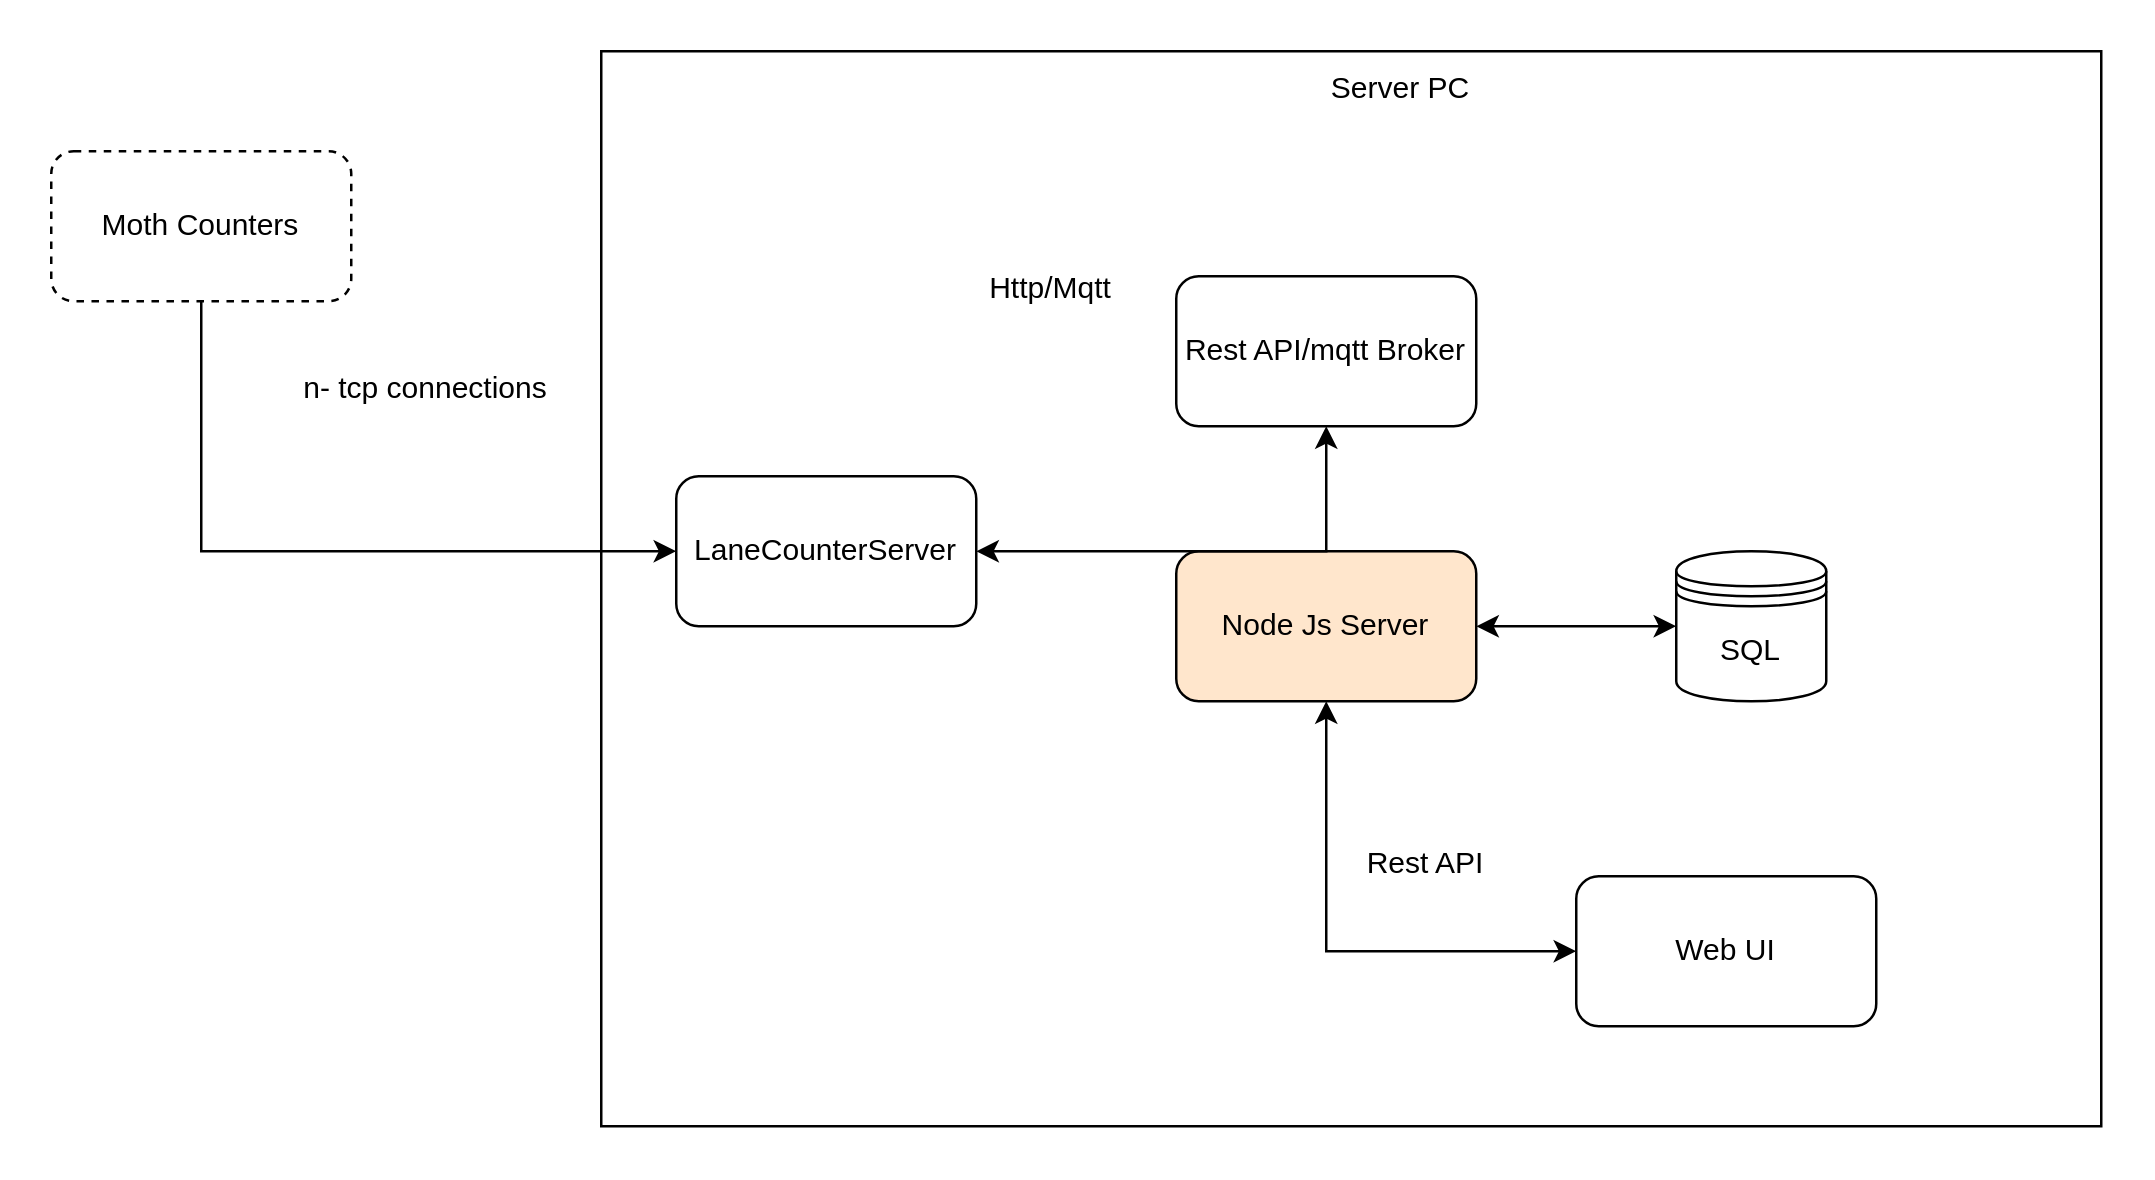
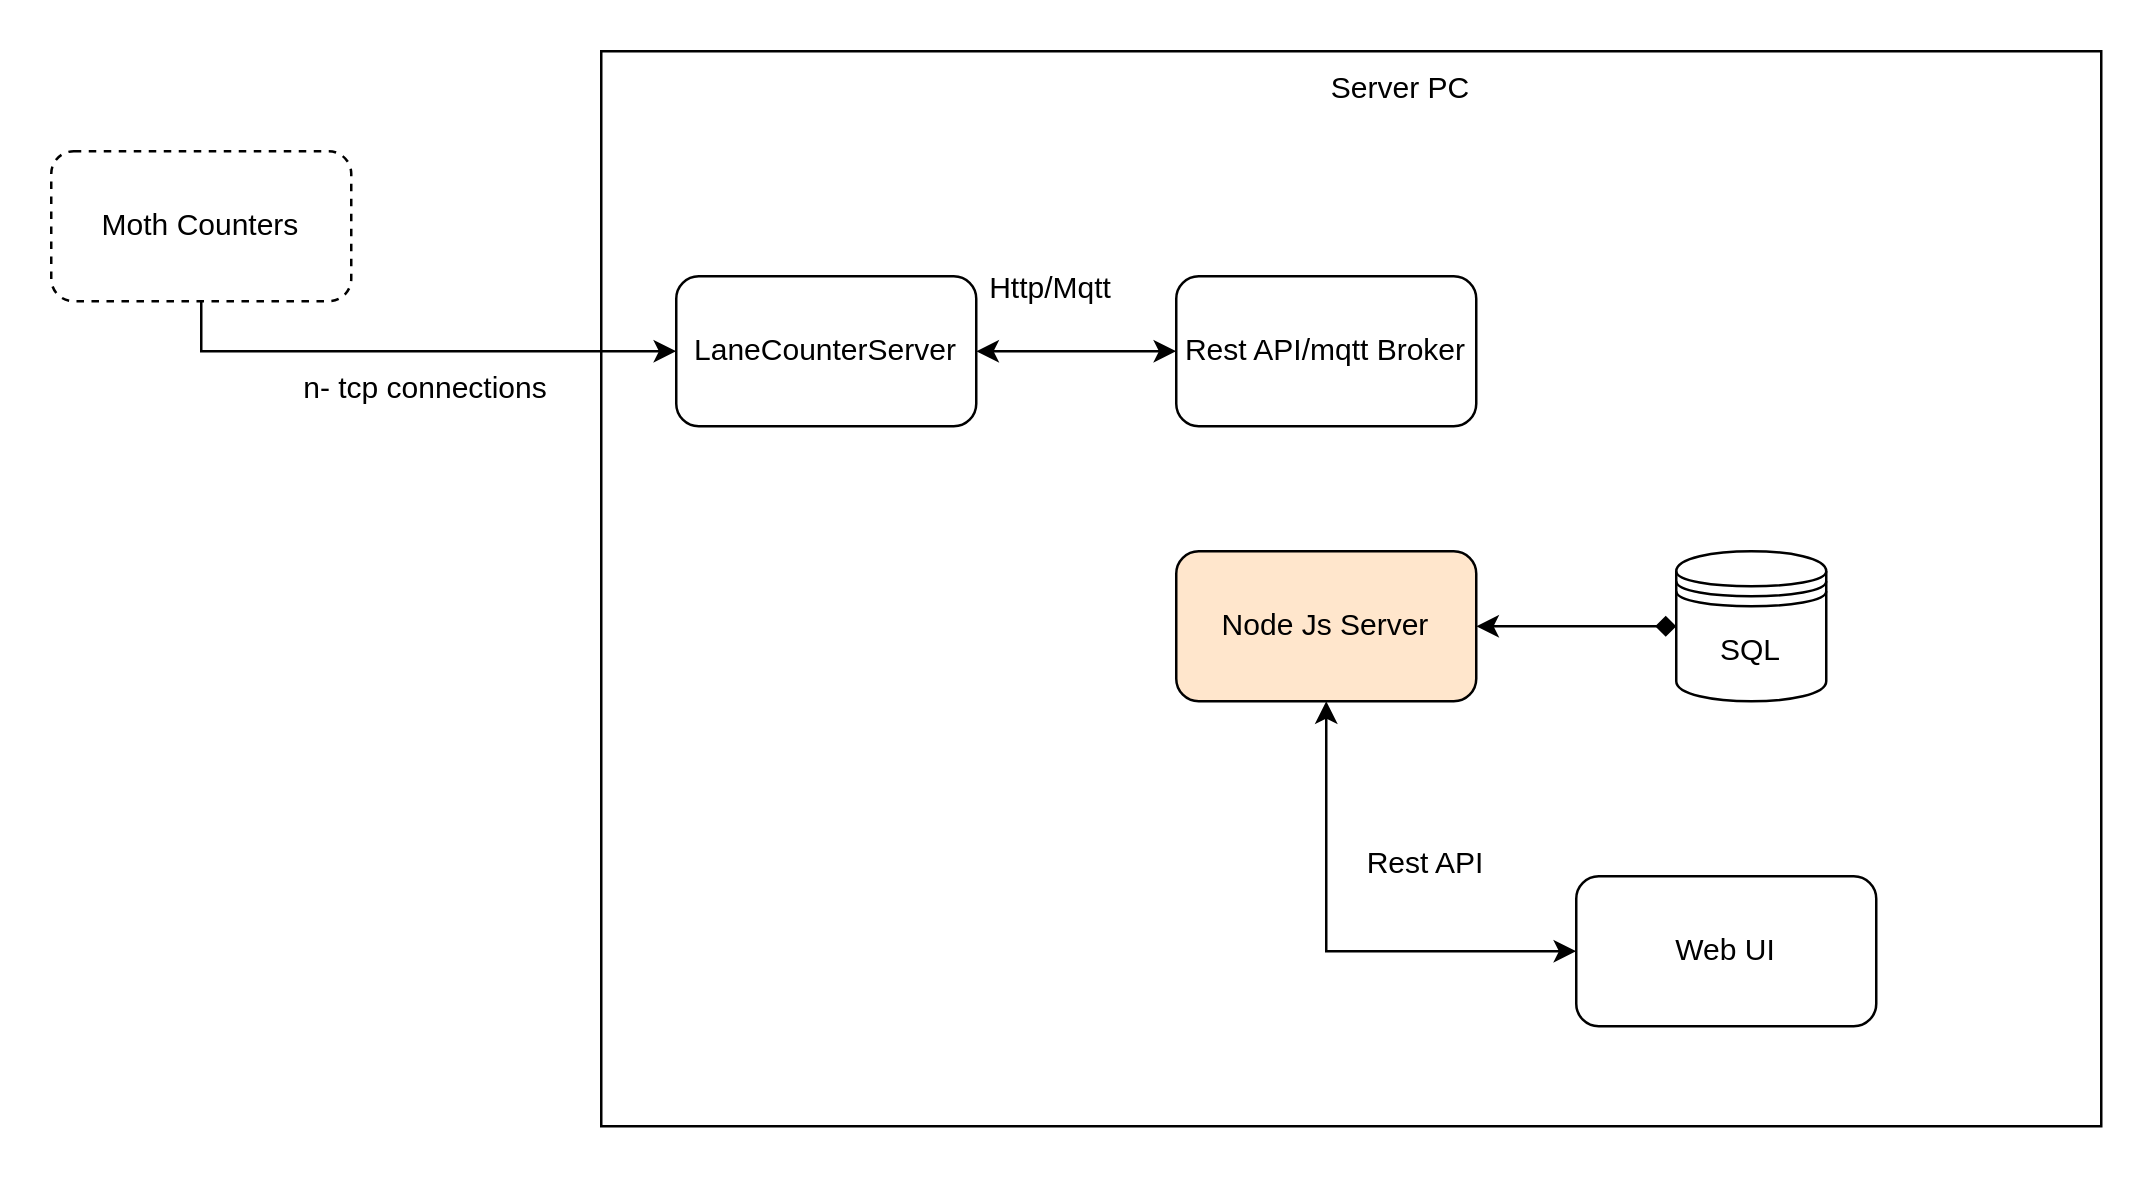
- <mxCell id="9" value="LaneCounterServer" style="rounded=1;whiteSpace=wrap;html=1;" parent="1" vertex="1"><mxGeometry x="270" y="190" width="120" height="60" as="geometry" /></mxCell>
+ <mxCell id="9" value="LaneCounterServer" style="rounded=1;whiteSpace=wrap;html=1;" parent="1" vertex="1"><mxGeometry x="270" y="110" width="120" height="60" as="geometry" /></mxCell>
- <mxCell id="4" style="edgeStyle=orthogonalEdgeStyle;rounded=0;orthogonalLoop=1;jettySize=auto;html=1;exitX=1;exitY=0.5;exitDx=0;exitDy=0;startArrow=classic;startFill=1;" parent="1" source="6" target="10" edge="1"><mxGeometry relative="1" as="geometry" /></mxCell>
+ <mxCell id="4" style="edgeStyle=orthogonalEdgeStyle;rounded=0;orthogonalLoop=1;jettySize=auto;html=1;exitX=1;exitY=0.5;exitDx=0;exitDy=0;startArrow=classic;startFill=1;endArrow=diamond;" parent="1" source="6" target="10" edge="1"><mxGeometry relative="1" as="geometry" /></mxCell>
